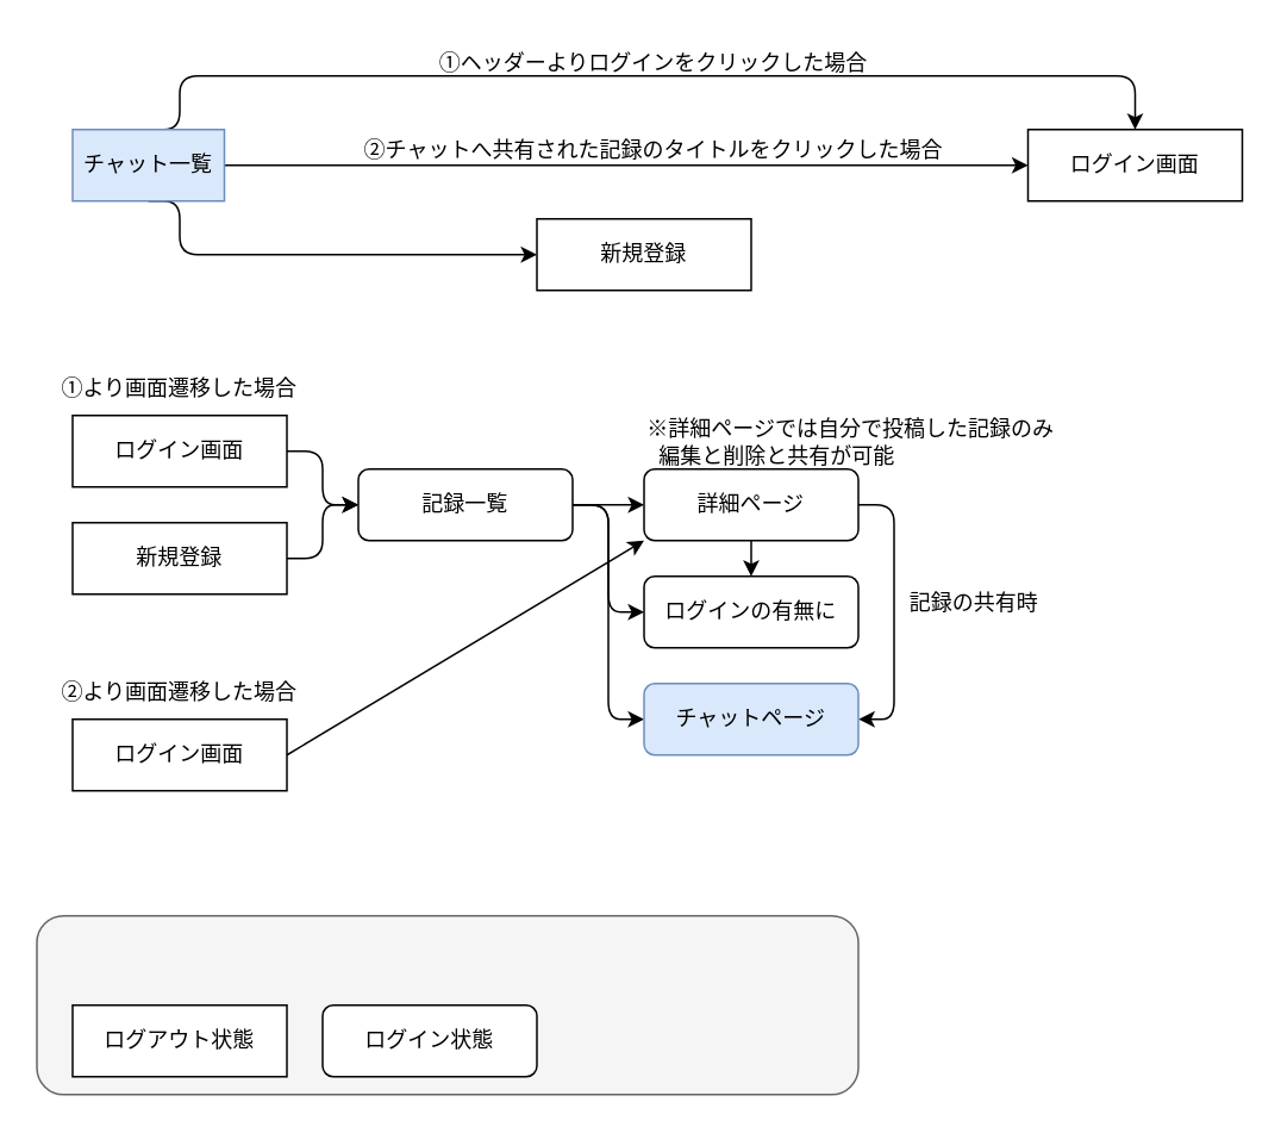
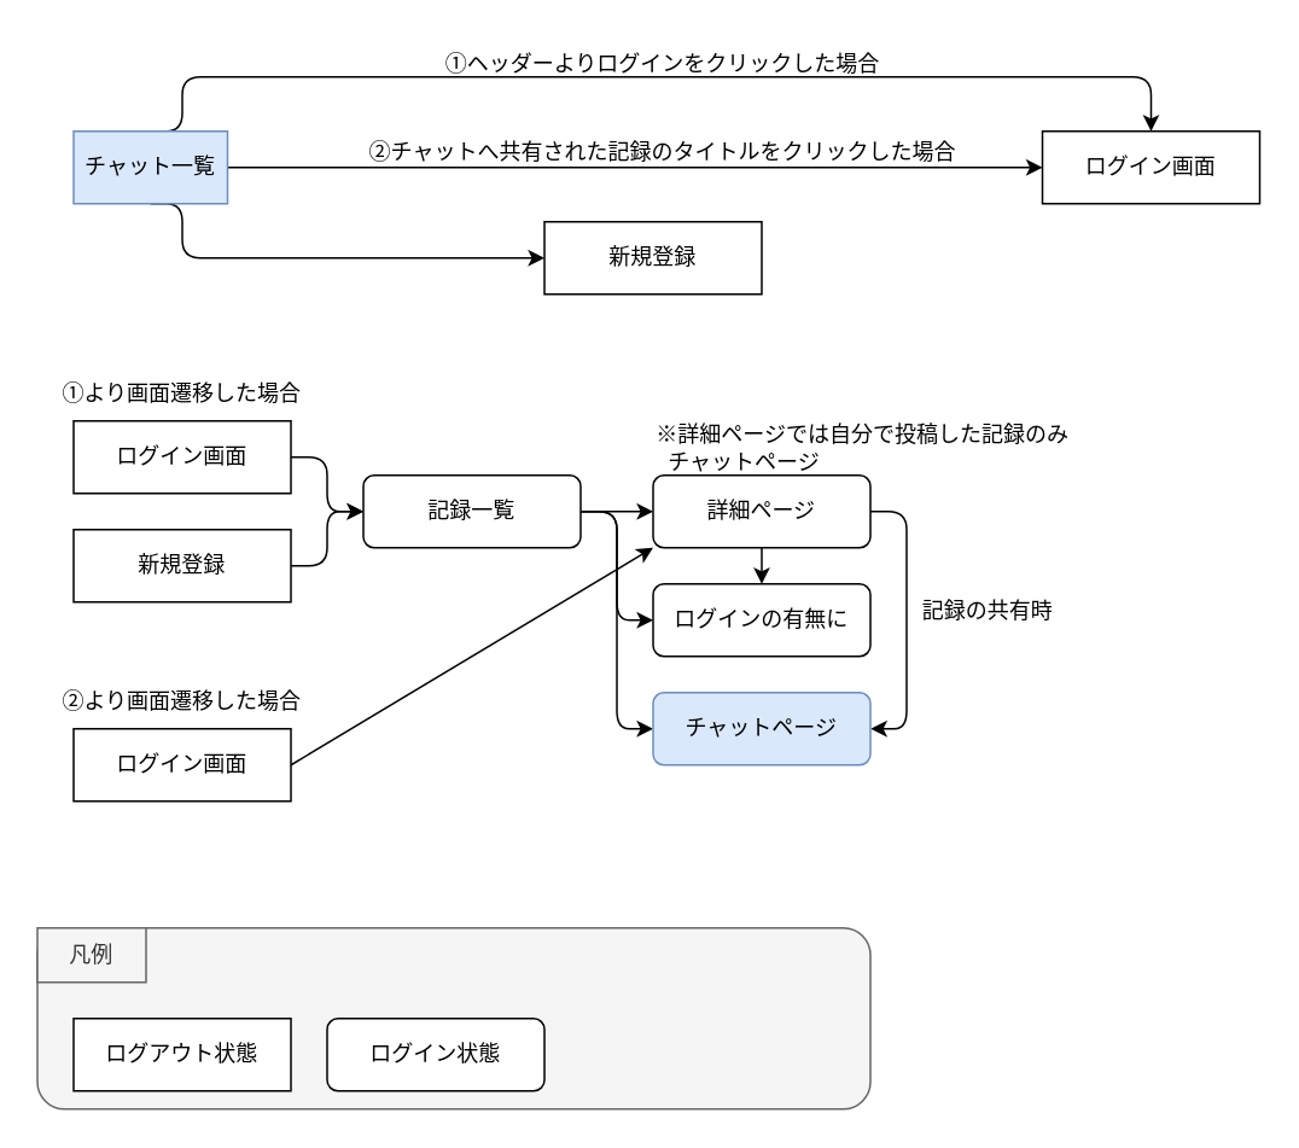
- <mxCell id="32" value="※詳細ページでは自分で投稿した記録のみ&lt;div&gt;&amp;nbsp; 編集と削除と共有が可能&lt;/div&gt;" style="text;html=1;align=left;verticalAlign=middle;whiteSpace=wrap;rounded=0;fontFamily=Helvetica;fontSize=12;fontColor=default;" vertex="1" parent="1"><mxGeometry x="360" y="232" width="230" height="30" as="geometry" /></mxCell>
+ <mxCell id="32" value="※詳細ページでは自分で投稿した記録のみ&lt;div&gt;&amp;nbsp; チャットページ&lt;/div&gt;" style="text;html=1;align=left;verticalAlign=middle;whiteSpace=wrap;rounded=0;fontFamily=Helvetica;fontSize=12;fontColor=default;" vertex="1" parent="1"><mxGeometry x="360" y="232" width="230" height="30" as="geometry" /></mxCell>
+ <mxCell id="28" value="凡例" style="text;html=1;align=center;verticalAlign=middle;whiteSpace=wrap;rounded=0;fontFamily=Helvetica;fontSize=12;fillColor=#f5f5f5;strokeColor=#666666;fontColor=#333333;" vertex="1" parent="1"><mxGeometry x="20" y="512" width="60" height="30" as="geometry" /></mxCell>
